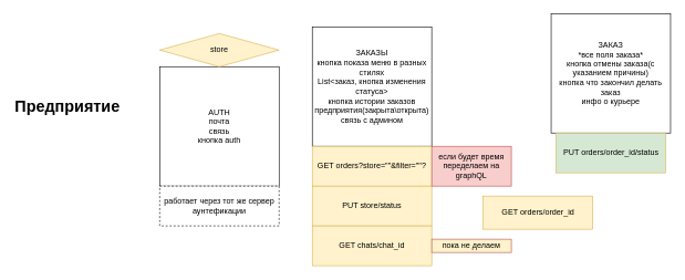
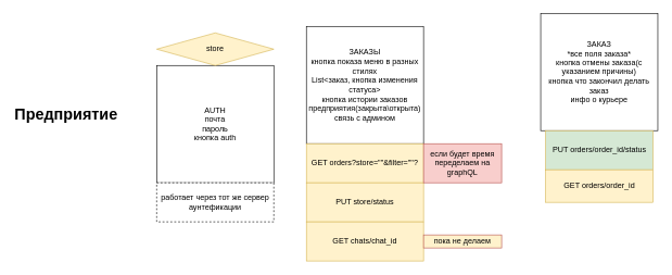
- <mxCell id="5" value="AUTH&lt;div&gt;почта&lt;/div&gt;&lt;div&gt;связь&lt;/div&gt;&lt;div&gt;кнопка auth&lt;br&gt;&lt;/div&gt;" style="rounded=0;whiteSpace=wrap;html=1;" parent="1" vertex="1"><mxGeometry x="240" y="100" width="180" height="180" as="geometry" /></mxCell>
+ <mxCell id="5" value="AUTH&lt;div&gt;почта&lt;/div&gt;&lt;div&gt;пароль&lt;/div&gt;&lt;div&gt;кнопка auth&lt;br&gt;&lt;/div&gt;" style="rounded=0;whiteSpace=wrap;html=1;" parent="1" vertex="1"><mxGeometry x="240" y="100" width="180" height="180" as="geometry" /></mxCell>
- <mxCell id="2" value="&lt;h1 style=&quot;margin-top: 0px;&quot;&gt;Предприятие&lt;/h1&gt;" style="text;html=1;whiteSpace=wrap;overflow=hidden;rounded=0;" parent="1" vertex="1"><mxGeometry x="20" y="140" width="180" height="120" as="geometry" /></mxCell>
+ <mxCell id="2" value="&lt;h1 style=&quot;margin-top: 0px;&quot;&gt;Предприятие&lt;/h1&gt;" style="text;html=1;whiteSpace=wrap;overflow=hidden;rounded=0;" parent="1" vertex="1"><mxGeometry x="20" y="155" width="180" height="120" as="geometry" /></mxCell>
- <mxCell id="13" value="GET orders/order_id" style="rounded=0;whiteSpace=wrap;html=1;fillColor=#fff2cc;strokeColor=#d6b656;" parent="1" vertex="1"><mxGeometry x="727.5" y="295" width="165" height="50" as="geometry" /></mxCell>
+ <mxCell id="13" value="GET orders/order_id" style="rounded=0;whiteSpace=wrap;html=1;fillColor=#fff2cc;strokeColor=#d6b656;" parent="1" vertex="1"><mxGeometry x="837.5" y="260" width="165" height="50" as="geometry" /></mxCell>
